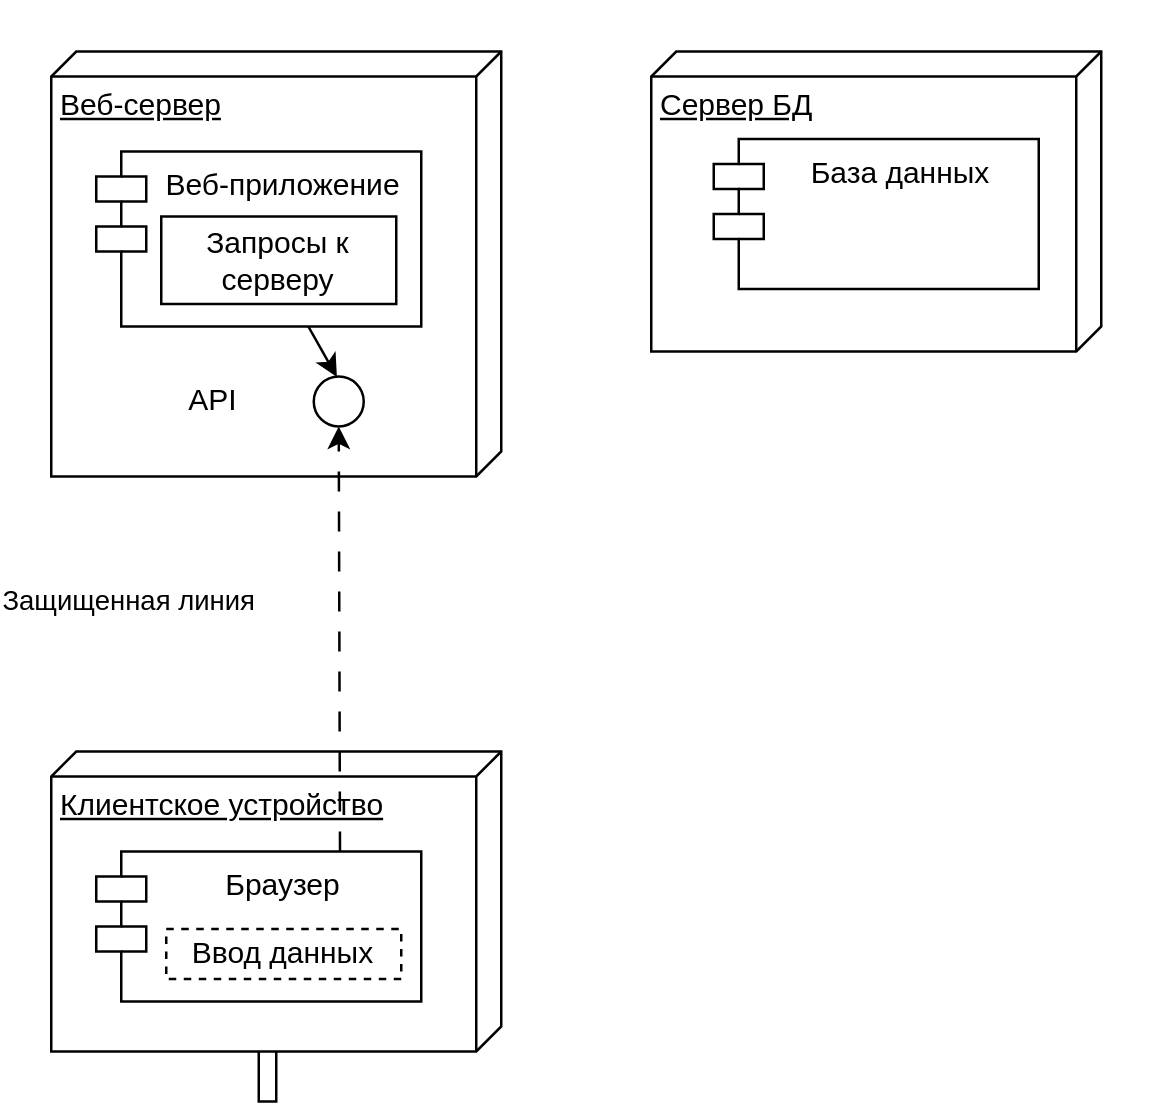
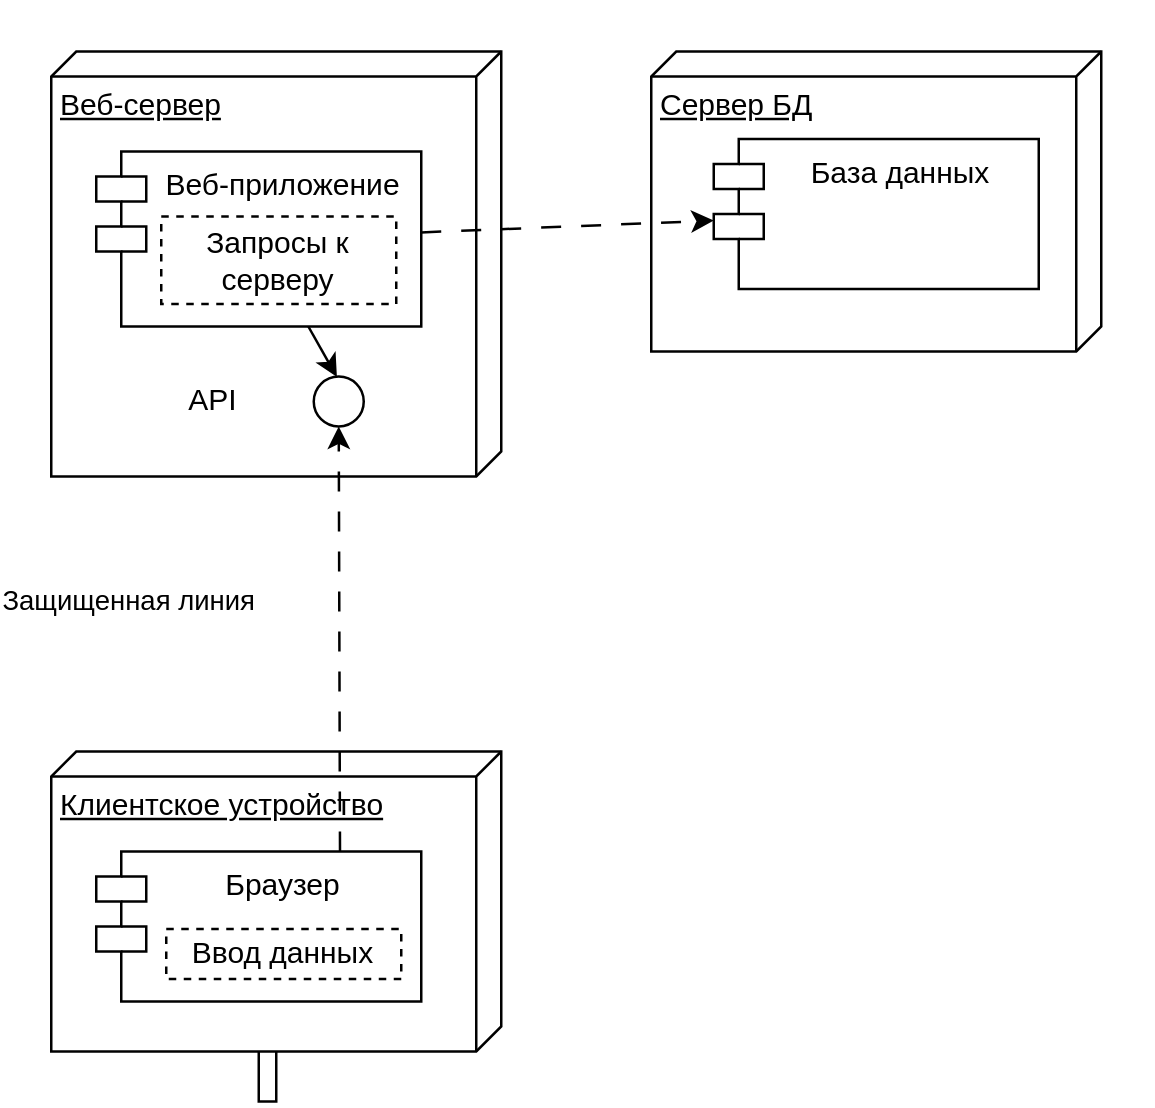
+ <mxCell id="7" style="rounded=0;orthogonalLoop=1;jettySize=auto;html=1;dashed=1;dashPattern=8 8;" parent="1" source="8" target="9" edge="1"><mxGeometry relative="1" as="geometry" /></mxCell>
- <mxCell id="16" value="Запросы к серверу" style="html=1;whiteSpace=wrap;" parent="1" vertex="1"><mxGeometry x="64" y="86" width="94" height="35" as="geometry" /></mxCell>
+ <mxCell id="16" value="Запросы к серверу" style="html=1;whiteSpace=wrap;dashed=1;" parent="1" vertex="1"><mxGeometry x="64" y="86" width="94" height="35" as="geometry" /></mxCell>
